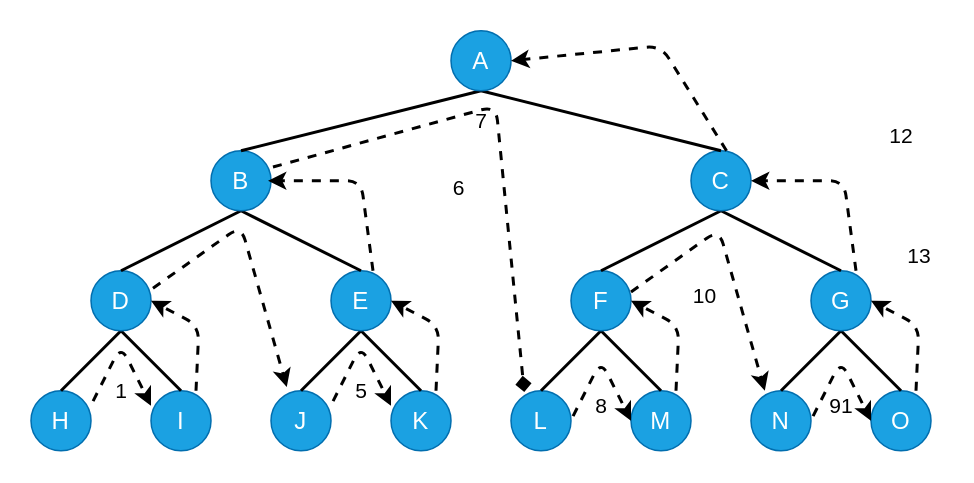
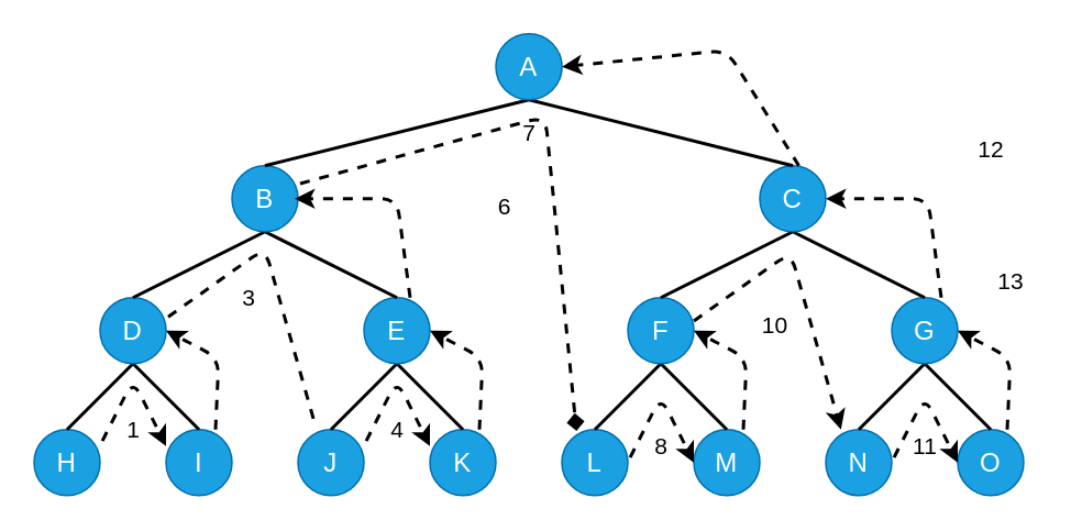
+ <mxCell id="41" value="&lt;font style=&quot;font-size: 14px&quot;&gt;3&lt;/font&gt;" style="text;html=1;align=center;verticalAlign=middle;resizable=0;points=[];autosize=1;strokeColor=none;direction=south;" vertex="1" parent="1"><mxGeometry x="140" y="170" width="20" height="20" as="geometry" /></mxCell>
- <mxCell id="40" value="" style="endArrow=classic;html=1;dashed=1;strokeWidth=2;entryX=0.263;entryY=-0.062;entryDx=0;entryDy=0;entryPerimeter=0;exitX=1.033;exitY=0.292;exitDx=0;exitDy=0;exitPerimeter=0;" edge="1" parent="1" source="18" target="6"><mxGeometry width="50" height="50" relative="1" as="geometry"><mxPoint x="150" y="250" as="sourcePoint" /><mxPoint x="120" y="190" as="targetPoint" /><Array as="points"><mxPoint x="160" y="150" /></Array></mxGeometry></mxCell>
+ <mxCell id="40" value="" style="endArrow=none;html=1;dashed=1;strokeWidth=2;entryX=0.263;entryY=-0.062;entryDx=0;entryDy=0;entryPerimeter=0;exitX=1.033;exitY=0.292;exitDx=0;exitDy=0;exitPerimeter=0;" edge="1" parent="1" source="18" target="6"><mxGeometry width="50" height="50" relative="1" as="geometry"><mxPoint x="150" y="250" as="sourcePoint" /><mxPoint x="120" y="190" as="targetPoint" /><Array as="points"><mxPoint x="160" y="150" /></Array></mxGeometry></mxCell>
- <mxCell id="38" value="&lt;font style=&quot;font-size: 14px&quot;&gt;5&lt;/font&gt;" style="text;html=1;align=center;verticalAlign=middle;resizable=0;points=[];autosize=1;strokeColor=none;" vertex="1" parent="1"><mxGeometry x="230" y="250" width="20" height="20" as="geometry" /></mxCell>
+ <mxCell id="38" value="&lt;font style=&quot;font-size: 14px&quot;&gt;4&lt;/font&gt;" style="text;html=1;align=center;verticalAlign=middle;resizable=0;points=[];autosize=1;strokeColor=none;" vertex="1" parent="1"><mxGeometry x="230" y="250" width="20" height="20" as="geometry" /></mxCell>
- <mxCell id="34" value="&lt;font style=&quot;font-size: 14px&quot;&gt;91&lt;/font&gt;" style="text;html=1;align=center;verticalAlign=middle;resizable=0;points=[];autosize=1;strokeColor=none;" parent="1" vertex="1"><mxGeometry x="545" y="260" width="30" height="20" as="geometry" /></mxCell>
+ <mxCell id="34" value="&lt;font style=&quot;font-size: 14px&quot;&gt;11&lt;/font&gt;" style="text;html=1;align=center;verticalAlign=middle;resizable=0;points=[];autosize=1;strokeColor=none;" parent="1" vertex="1"><mxGeometry x="545" y="260" width="30" height="20" as="geometry" /></mxCell>
